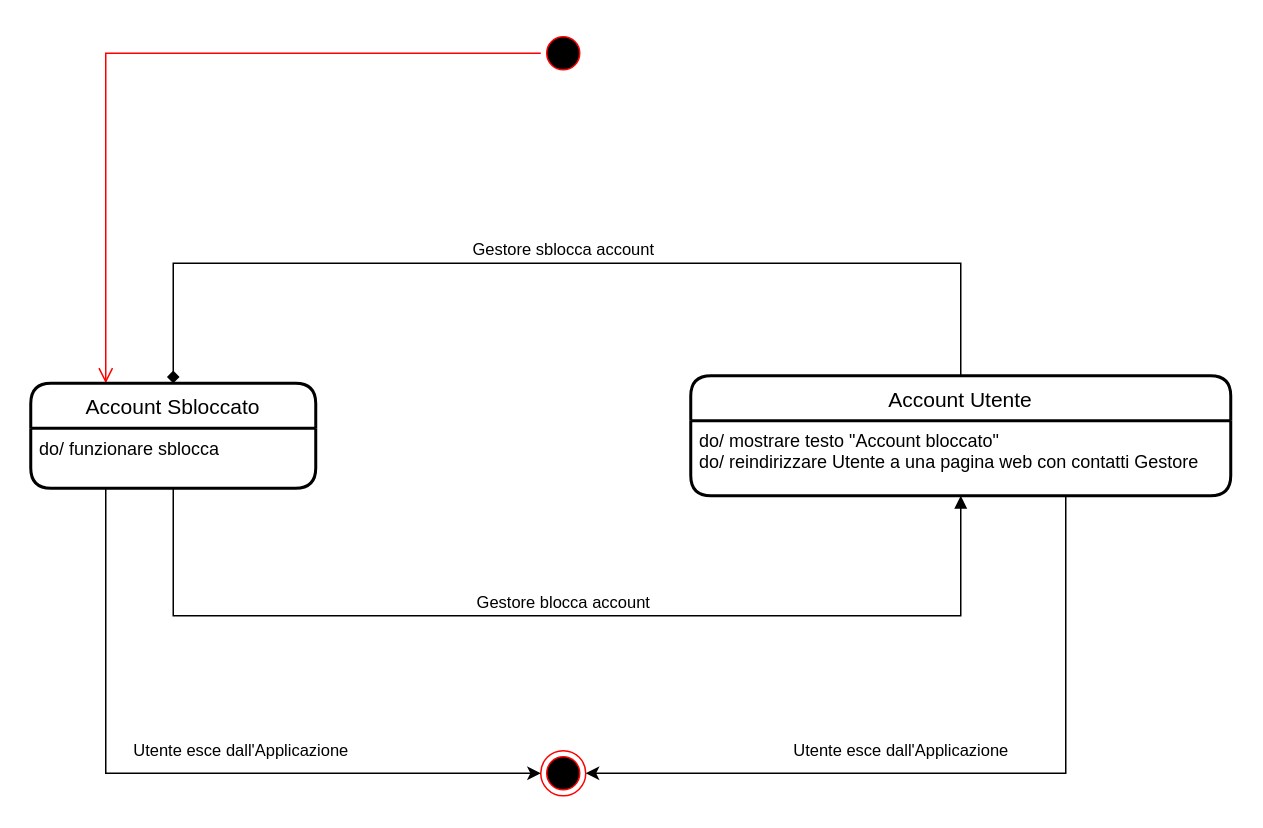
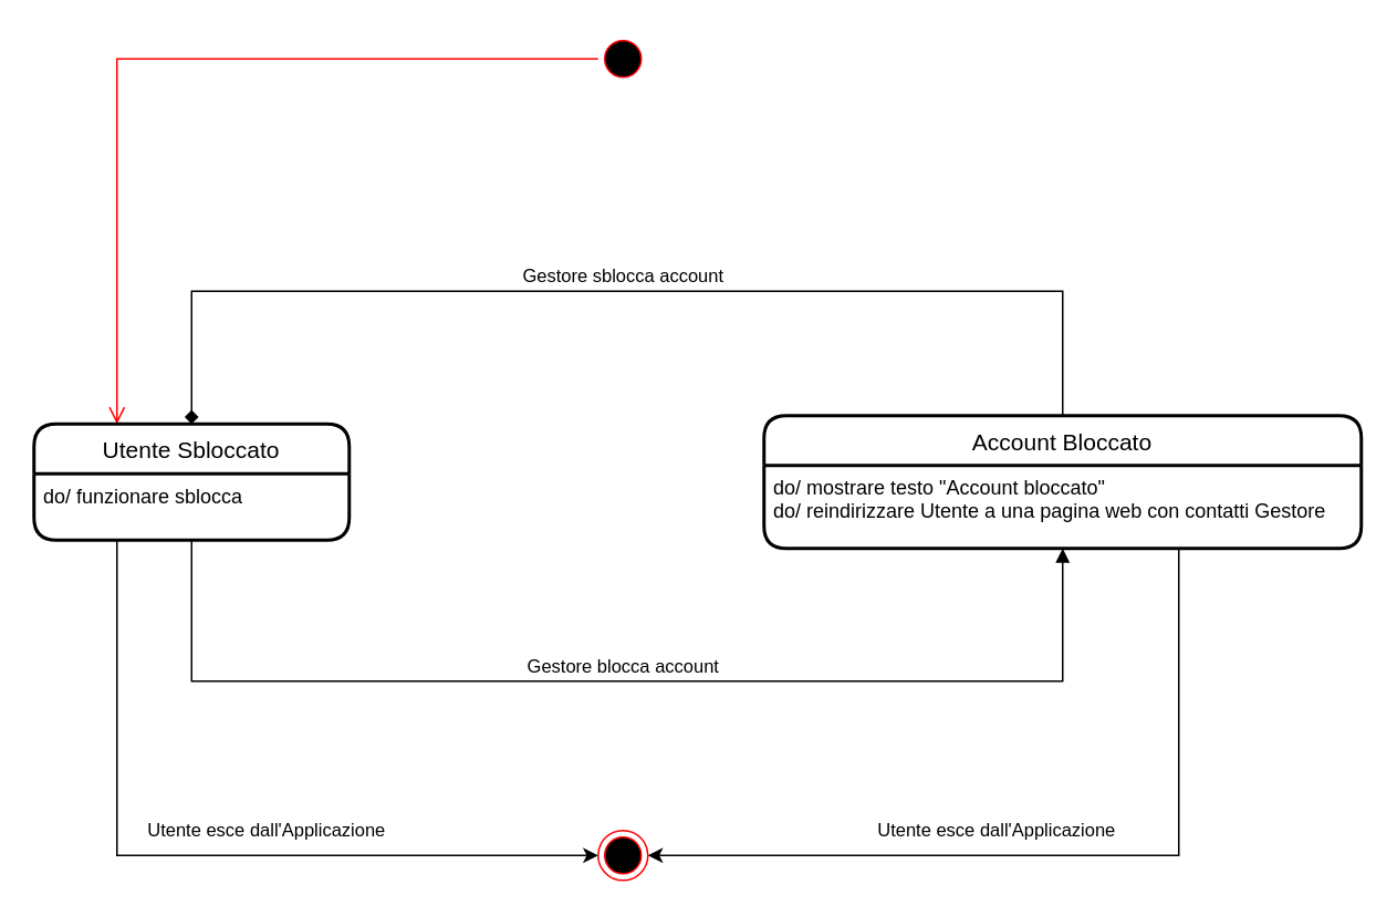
- <mxCell id="8" value="Account Utente" style="swimlane;childLayout=stackLayout;horizontal=1;startSize=30;horizontalStack=0;rounded=1;fontSize=14;fontStyle=0;strokeWidth=2;resizeParent=0;resizeLast=1;shadow=0;dashed=0;align=center;" vertex="1" parent="1"><mxGeometry x="460" y="250" width="360" height="80" as="geometry" /></mxCell>
+ <mxCell id="8" value="Account Bloccato" style="swimlane;childLayout=stackLayout;horizontal=1;startSize=30;horizontalStack=0;rounded=1;fontSize=14;fontStyle=0;strokeWidth=2;resizeParent=0;resizeLast=1;shadow=0;dashed=0;align=center;" vertex="1" parent="1"><mxGeometry x="460" y="250" width="360" height="80" as="geometry" /></mxCell>
- <mxCell id="6" value="Account Sbloccato" style="swimlane;childLayout=stackLayout;horizontal=1;startSize=30;horizontalStack=0;rounded=1;fontSize=14;fontStyle=0;strokeWidth=2;resizeParent=0;resizeLast=1;shadow=0;dashed=0;align=center;" vertex="1" parent="1"><mxGeometry x="20" y="255" width="190" height="70" as="geometry" /></mxCell>
+ <mxCell id="6" value="Utente Sbloccato" style="swimlane;childLayout=stackLayout;horizontal=1;startSize=30;horizontalStack=0;rounded=1;fontSize=14;fontStyle=0;strokeWidth=2;resizeParent=0;resizeLast=1;shadow=0;dashed=0;align=center;" vertex="1" parent="1"><mxGeometry x="20" y="255" width="190" height="70" as="geometry" /></mxCell>
